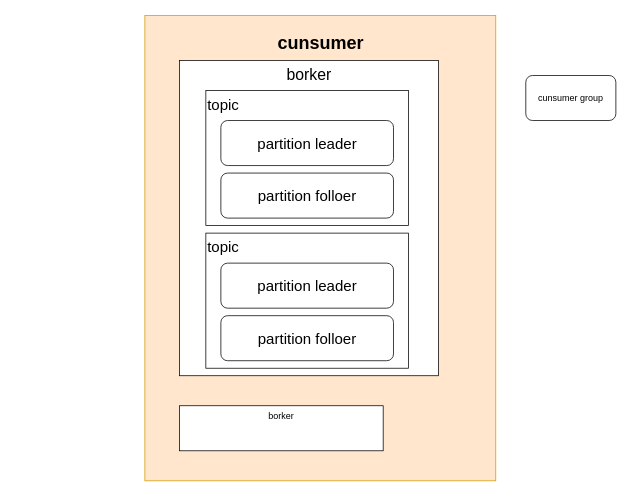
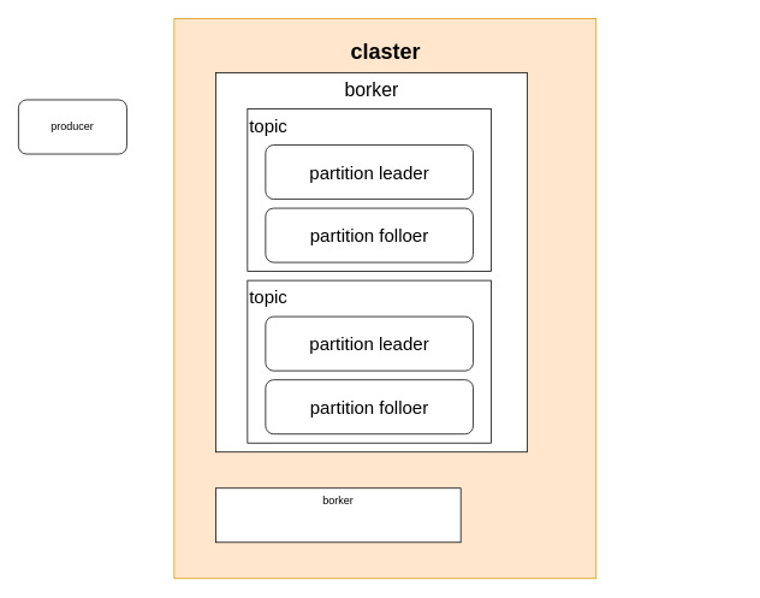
- <mxCell id="2" value="&lt;h1&gt;cunsumer&lt;/h1&gt;" style="rounded=0;whiteSpace=wrap;html=1;fillColor=#ffe6cc;strokeColor=#d79b00;align=center;verticalAlign=top;" vertex="1" parent="1"><mxGeometry x="192.5" y="20" width="467.5" height="620" as="geometry" /></mxCell>
+ <mxCell id="2" value="&lt;h1&gt;claster&lt;/h1&gt;" style="rounded=0;whiteSpace=wrap;html=1;fillColor=#ffe6cc;strokeColor=#d79b00;align=center;verticalAlign=top;" vertex="1" parent="1"><mxGeometry x="192.5" y="20" width="467.5" height="620" as="geometry" /></mxCell>
- <mxCell id="4" value="cunsumer group" style="rounded=1;whiteSpace=wrap;html=1;" parent="1" vertex="1"><mxGeometry x="700" y="100" width="120" height="60" as="geometry" /></mxCell>
+ <mxCell id="3" value="producer" style="rounded=1;whiteSpace=wrap;html=1;" parent="1" vertex="1"><mxGeometry x="20" y="110" width="120" height="60" as="geometry" /></mxCell>
